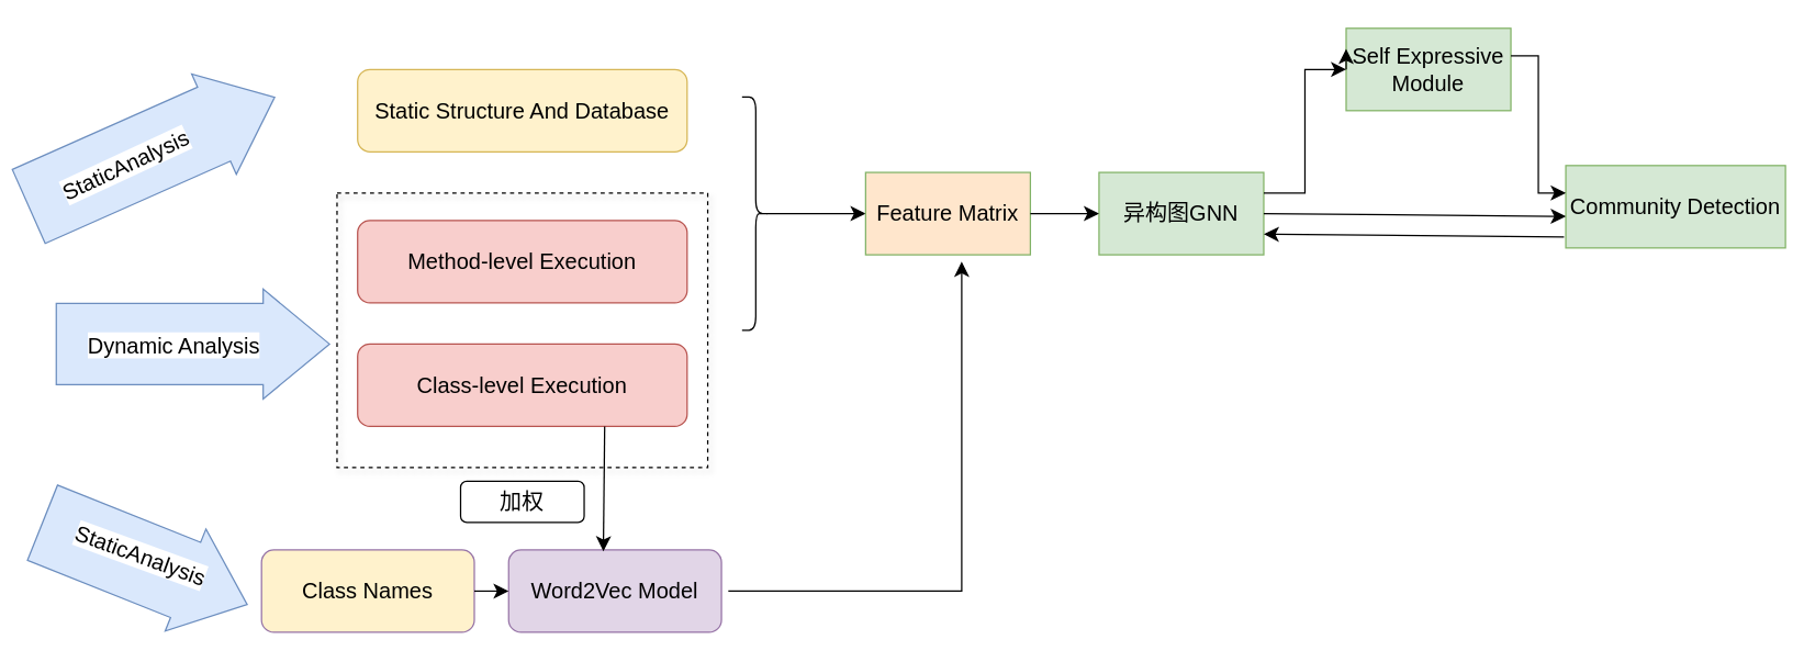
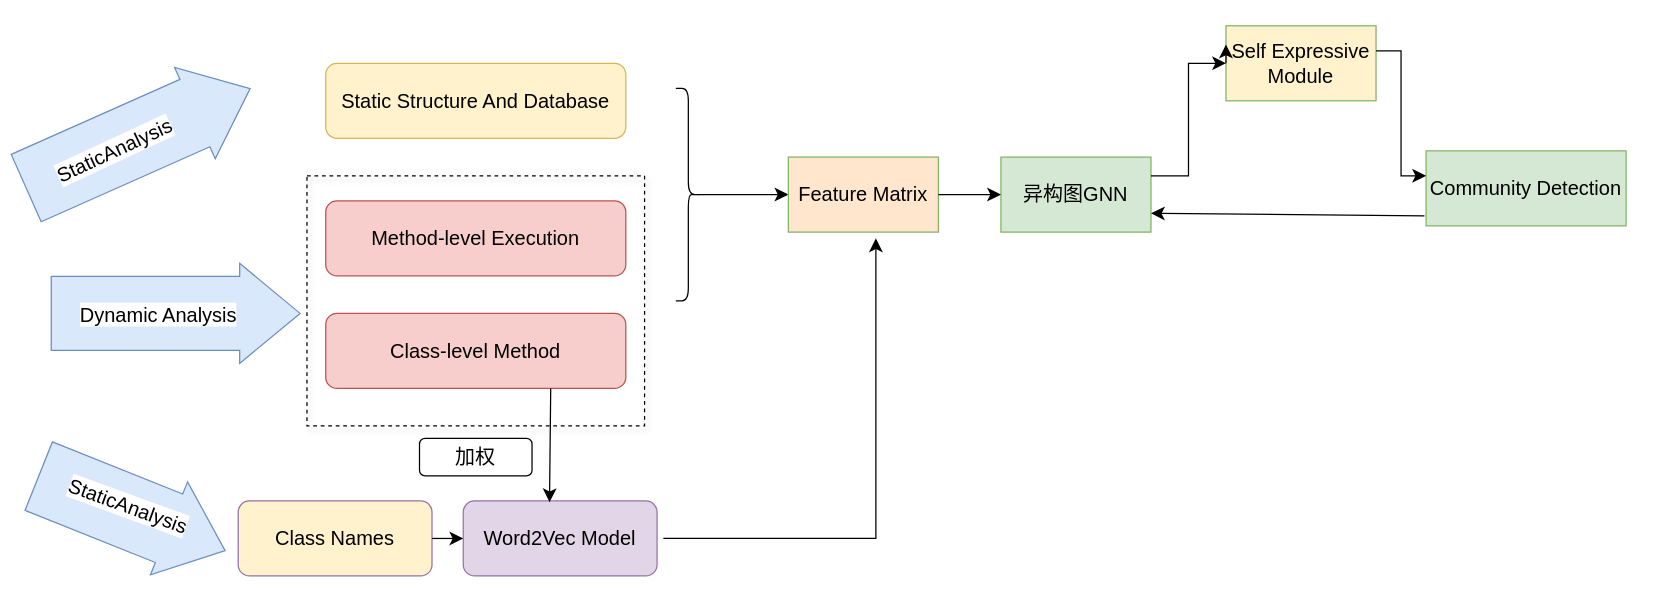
- <mxCell id="24" value="Self Expressive Module " style="rounded=0;whiteSpace=wrap;html=1;fontSize=16;fillColor=#d5e8d4;strokeColor=#82b366;" parent="1" vertex="1"><mxGeometry x="980" y="20" width="120" height="60" as="geometry" /></mxCell>
+ <mxCell id="24" value="Self Expressive Module " style="rounded=0;whiteSpace=wrap;html=1;fontSize=16;fillColor=#fff2cc;strokeColor=#82b366;" parent="1" vertex="1"><mxGeometry x="980" y="20" width="120" height="60" as="geometry" /></mxCell>
- <mxCell id="27" value="" style="endArrow=classic;html=1;rounded=0;fontSize=12;startSize=8;endSize=8;curved=1;exitX=1;exitY=0.5;exitDx=0;exitDy=0;entryX=0;entryY=0.617;entryDx=0;entryDy=0;entryPerimeter=0;" parent="1" source="21" target="23" edge="1"><mxGeometry width="50" height="50" relative="1" as="geometry"><mxPoint x="940" y="180" as="sourcePoint" /><mxPoint x="990" y="130" as="targetPoint" /></mxGeometry></mxCell>
- <mxCell id="3" value="Class-level Execution" style="rounded=1;whiteSpace=wrap;html=1;fontSize=16;fillColor=#f8cecc;strokeColor=#b85450;" parent="1" vertex="1"><mxGeometry x="260" y="250" width="240" height="60" as="geometry" /></mxCell>
+ <mxCell id="3" value="Class-level Method" style="rounded=1;whiteSpace=wrap;html=1;fontSize=16;fillColor=#f8cecc;strokeColor=#b85450;" parent="1" vertex="1"><mxGeometry x="260" y="250" width="240" height="60" as="geometry" /></mxCell>
